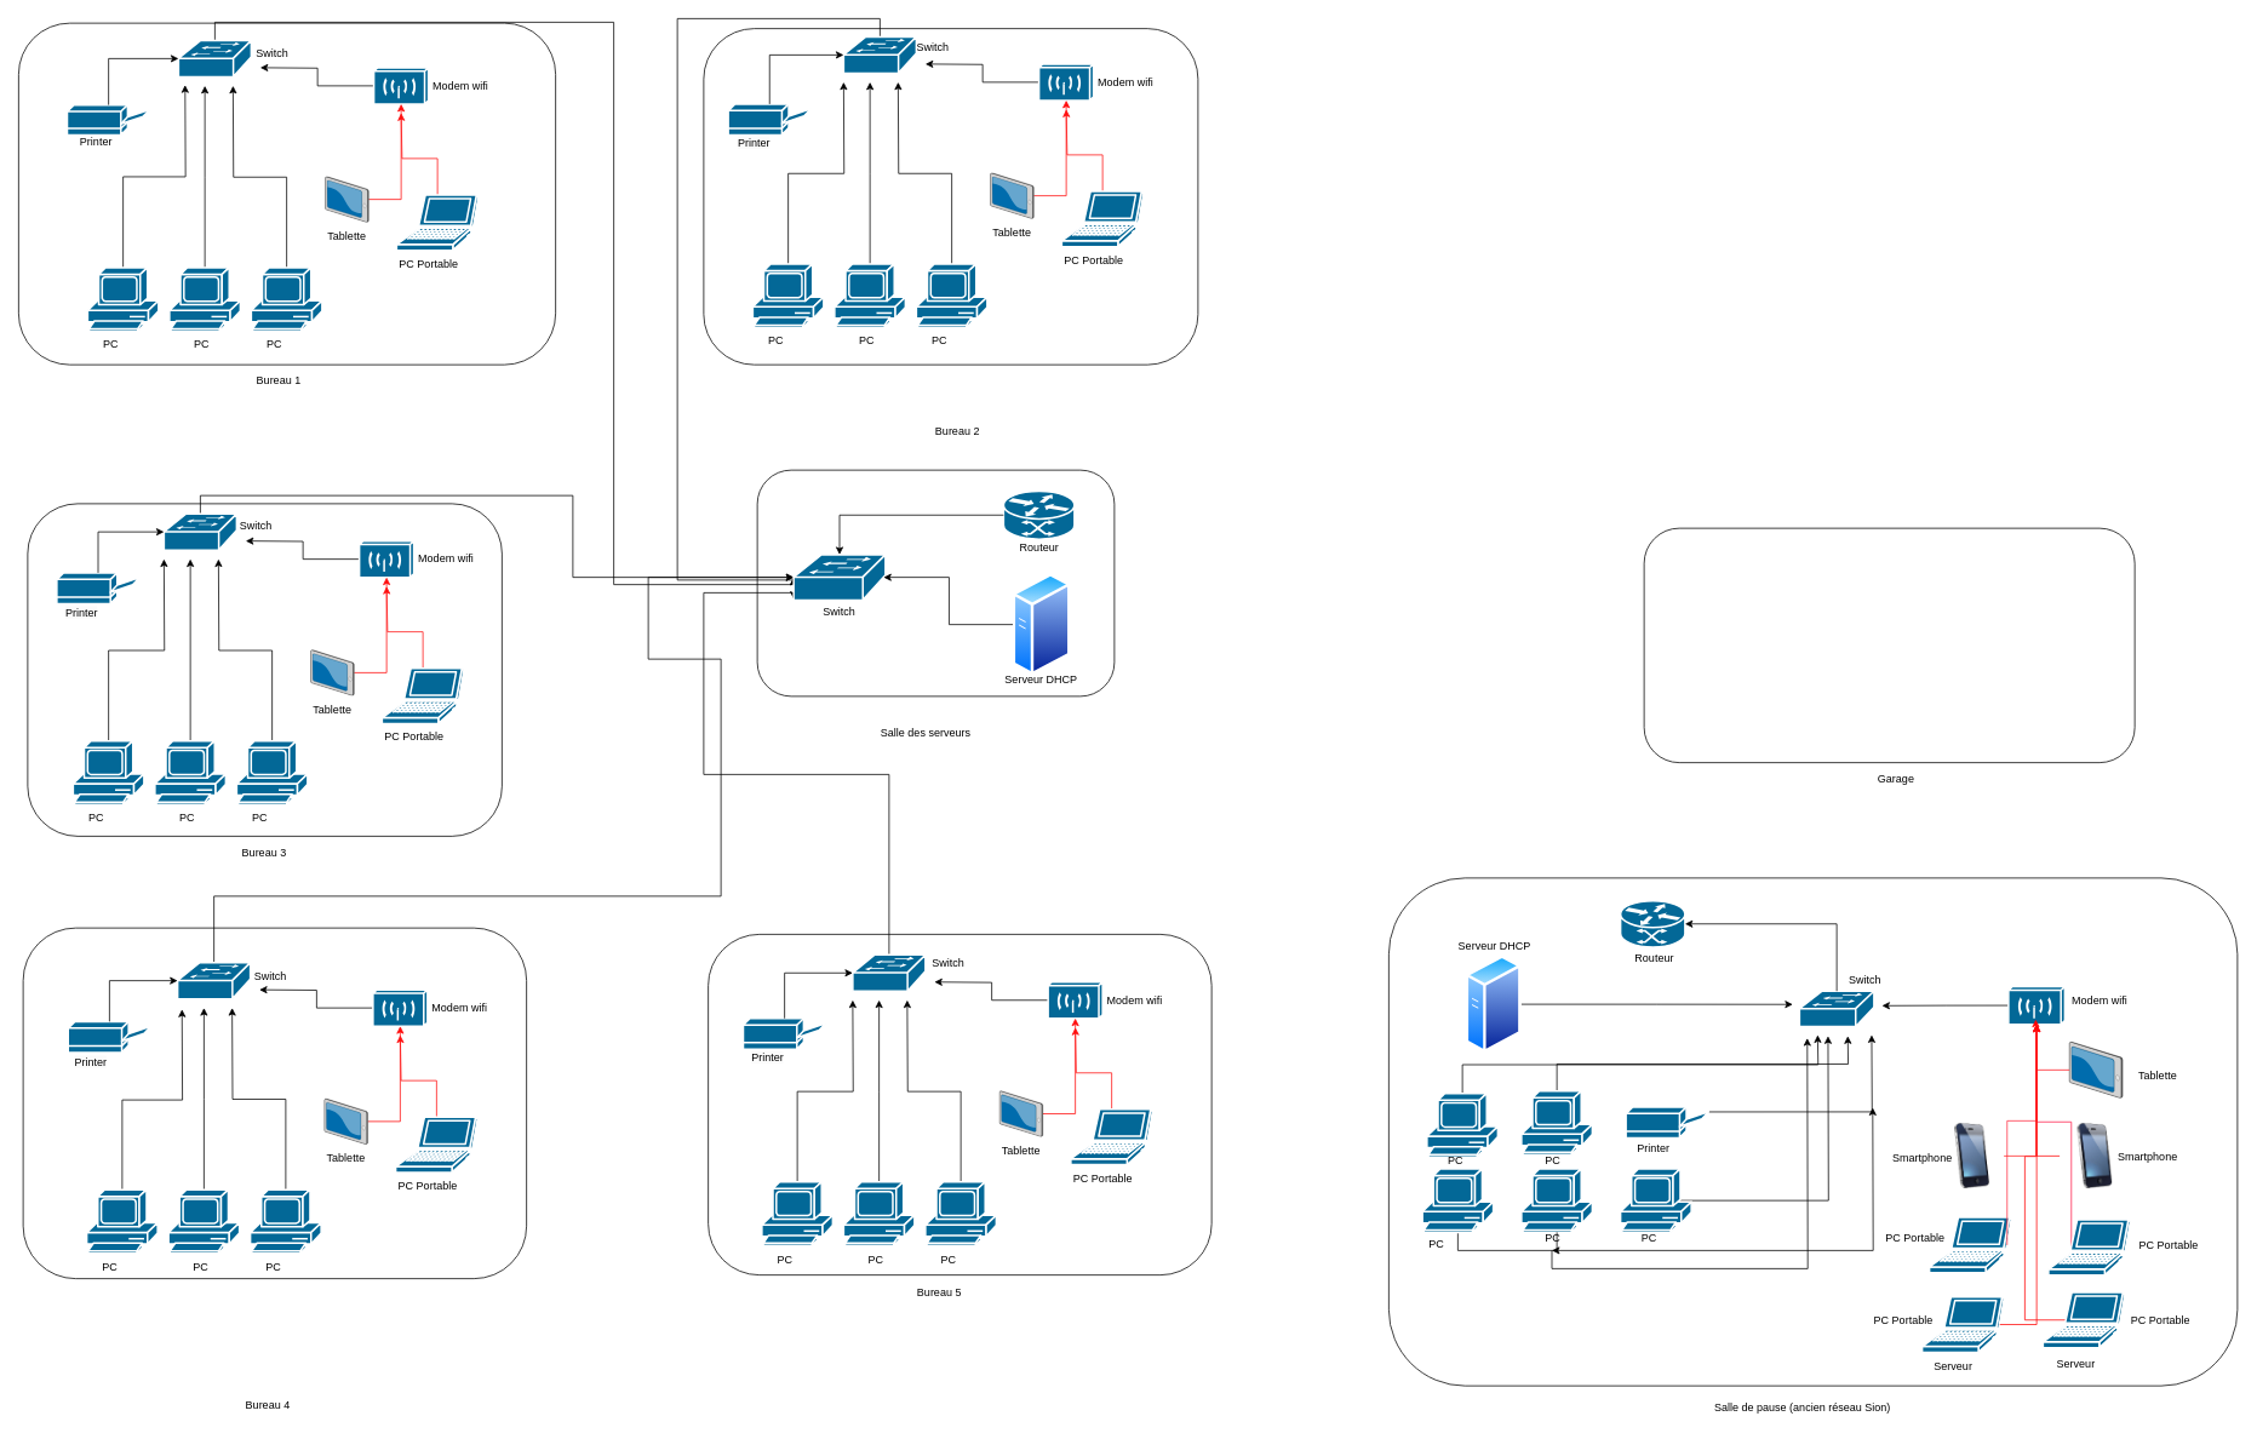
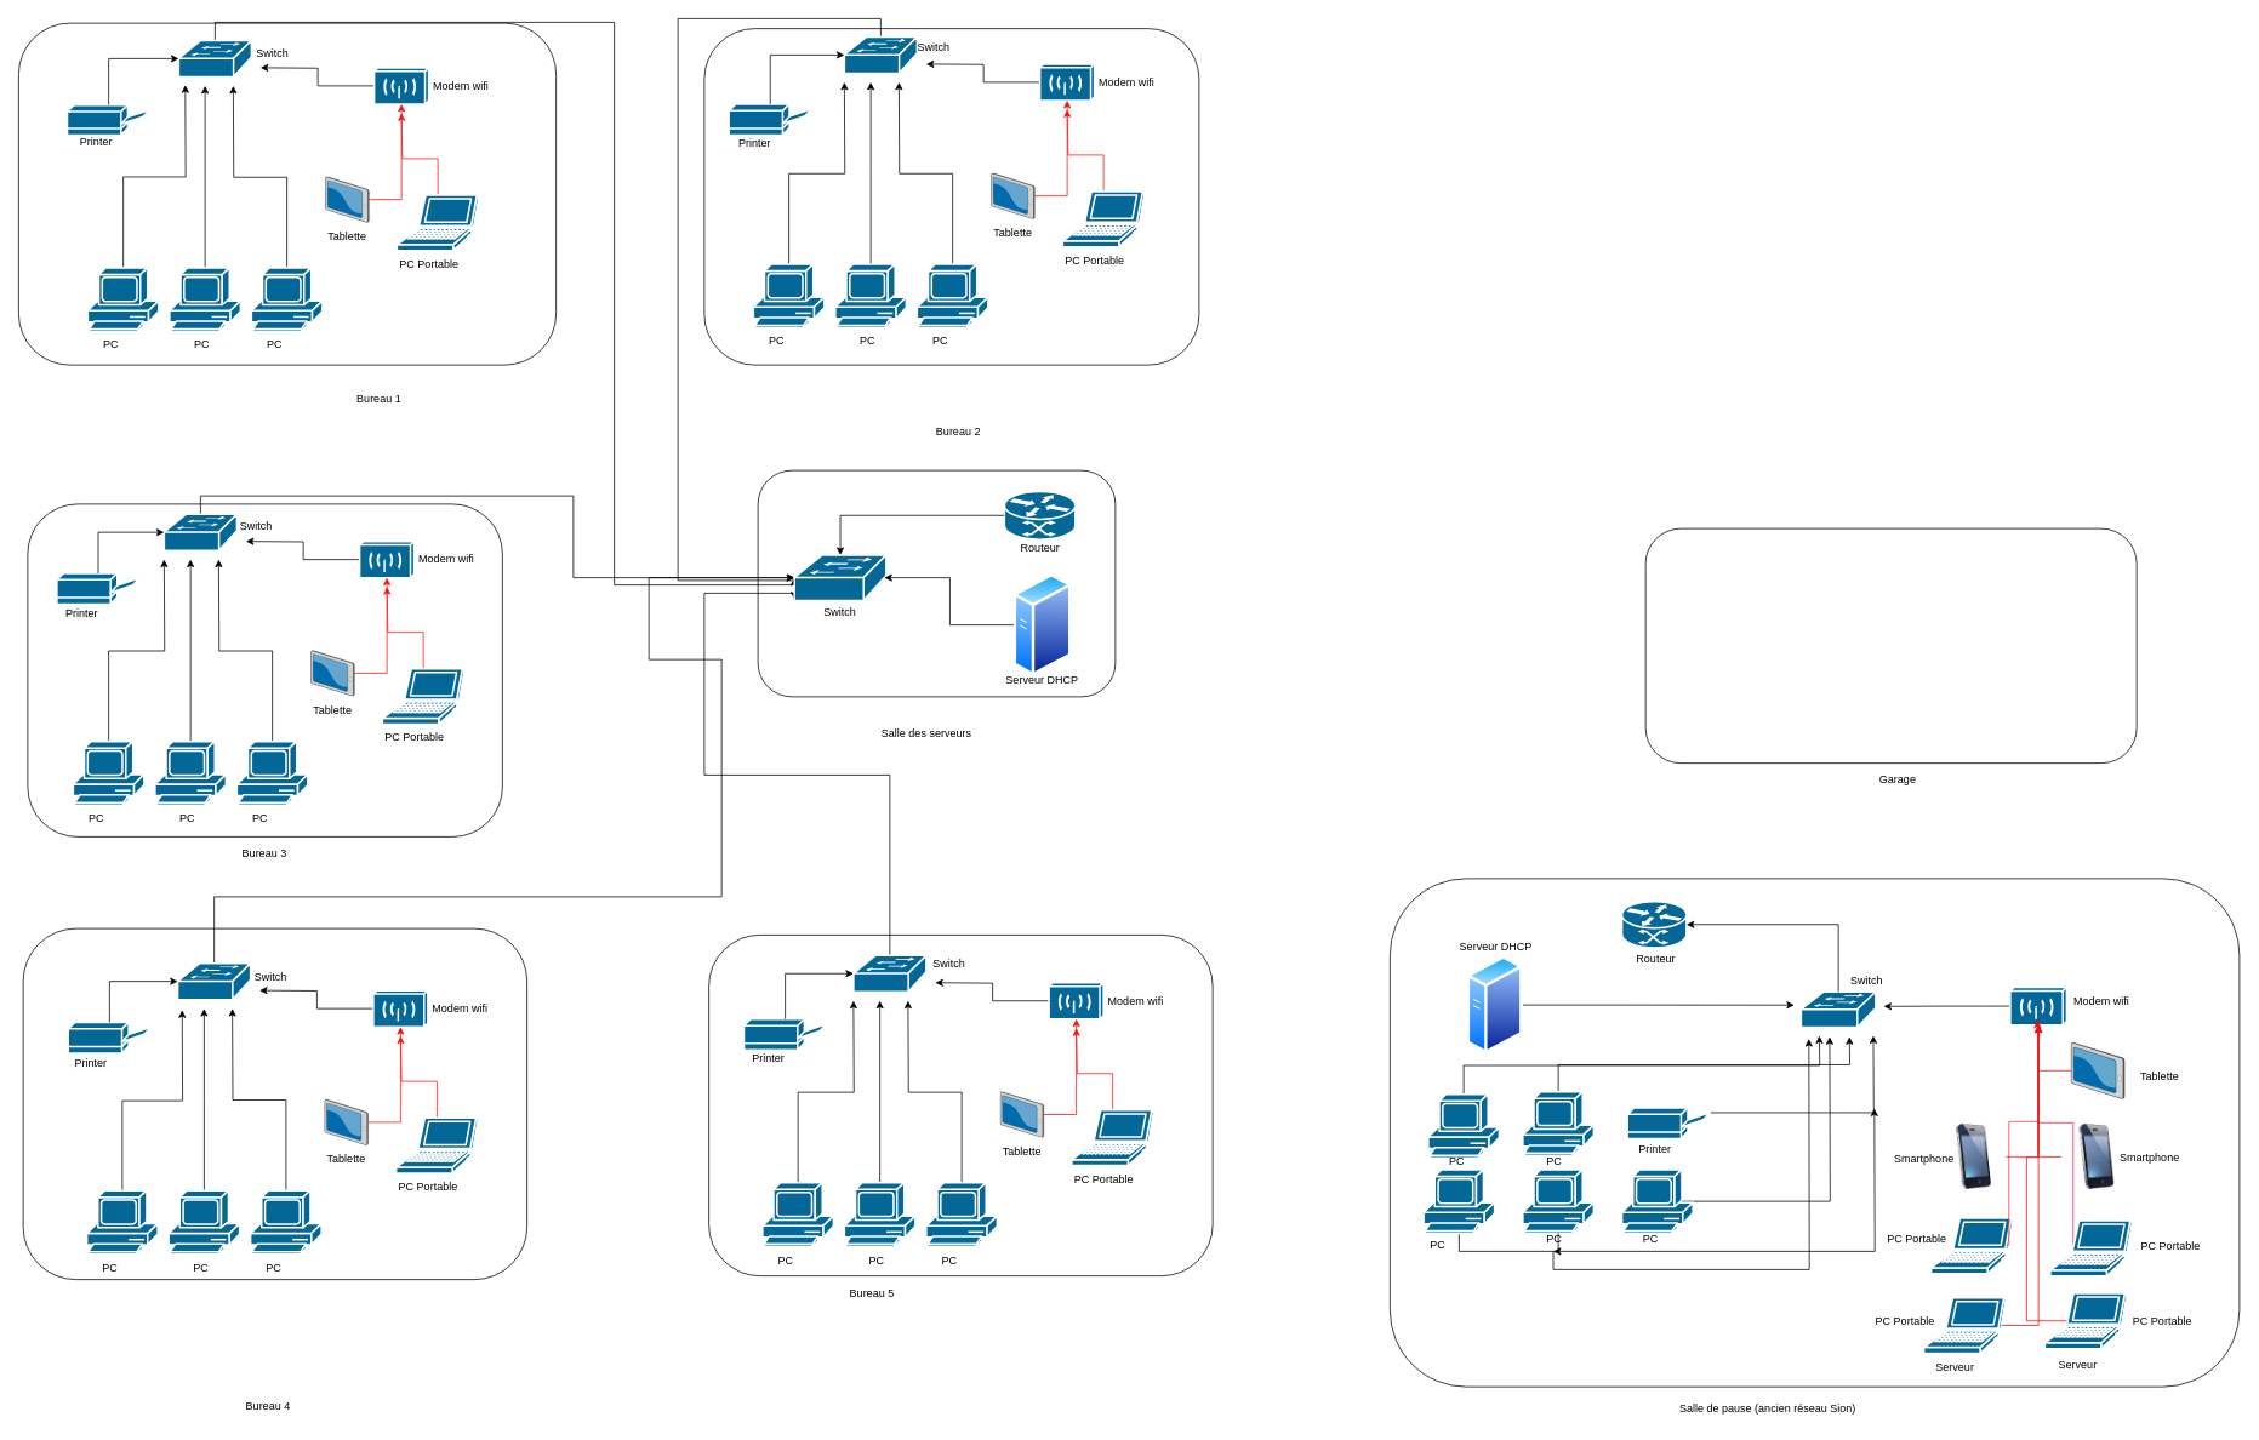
- <mxCell id="23" value="Bureau 1" style="text;html=1;align=center;verticalAlign=middle;resizable=0;points=[];autosize=1;strokeColor=none;fillColor=none;" vertex="1" parent="1"><mxGeometry x="272" y="405" width="67" height="26" as="geometry" /></mxCell>
+ <mxCell id="23" value="Bureau 1" style="text;html=1;align=center;verticalAlign=middle;resizable=0;points=[];autosize=1;strokeColor=none;fillColor=none;" vertex="1" parent="1"><mxGeometry x="382" y="425" width="67" height="26" as="geometry" /></mxCell>
- <mxCell id="67" value="Bureau 5" style="text;html=1;align=center;verticalAlign=middle;resizable=0;points=[];autosize=1;strokeColor=none;fillColor=none;" vertex="1" parent="1"><mxGeometry x="999.5" y="1409" width="67" height="26" as="geometry" /></mxCell>
+ <mxCell id="67" value="Bureau 5" style="text;html=1;align=center;verticalAlign=middle;resizable=0;points=[];autosize=1;strokeColor=none;fillColor=none;" vertex="1" parent="1"><mxGeometry x="924.5" y="1409" width="67" height="26" as="geometry" /></mxCell>
- <mxCell id="180" value="Salle de pause (ancien réseau Sion)" style="text;html=1;align=center;verticalAlign=middle;resizable=0;points=[];autosize=1;strokeColor=none;fillColor=none;" vertex="1" parent="1"><mxGeometry x="1877" y="1536" width="211" height="26" as="geometry" /></mxCell>
+ <mxCell id="180" value="Salle de pause (ancien réseau Sion)" style="text;html=1;align=center;verticalAlign=middle;resizable=0;points=[];autosize=1;strokeColor=none;fillColor=none;" vertex="1" parent="1"><mxGeometry x="1837" y="1536" width="211" height="26" as="geometry" /></mxCell>
